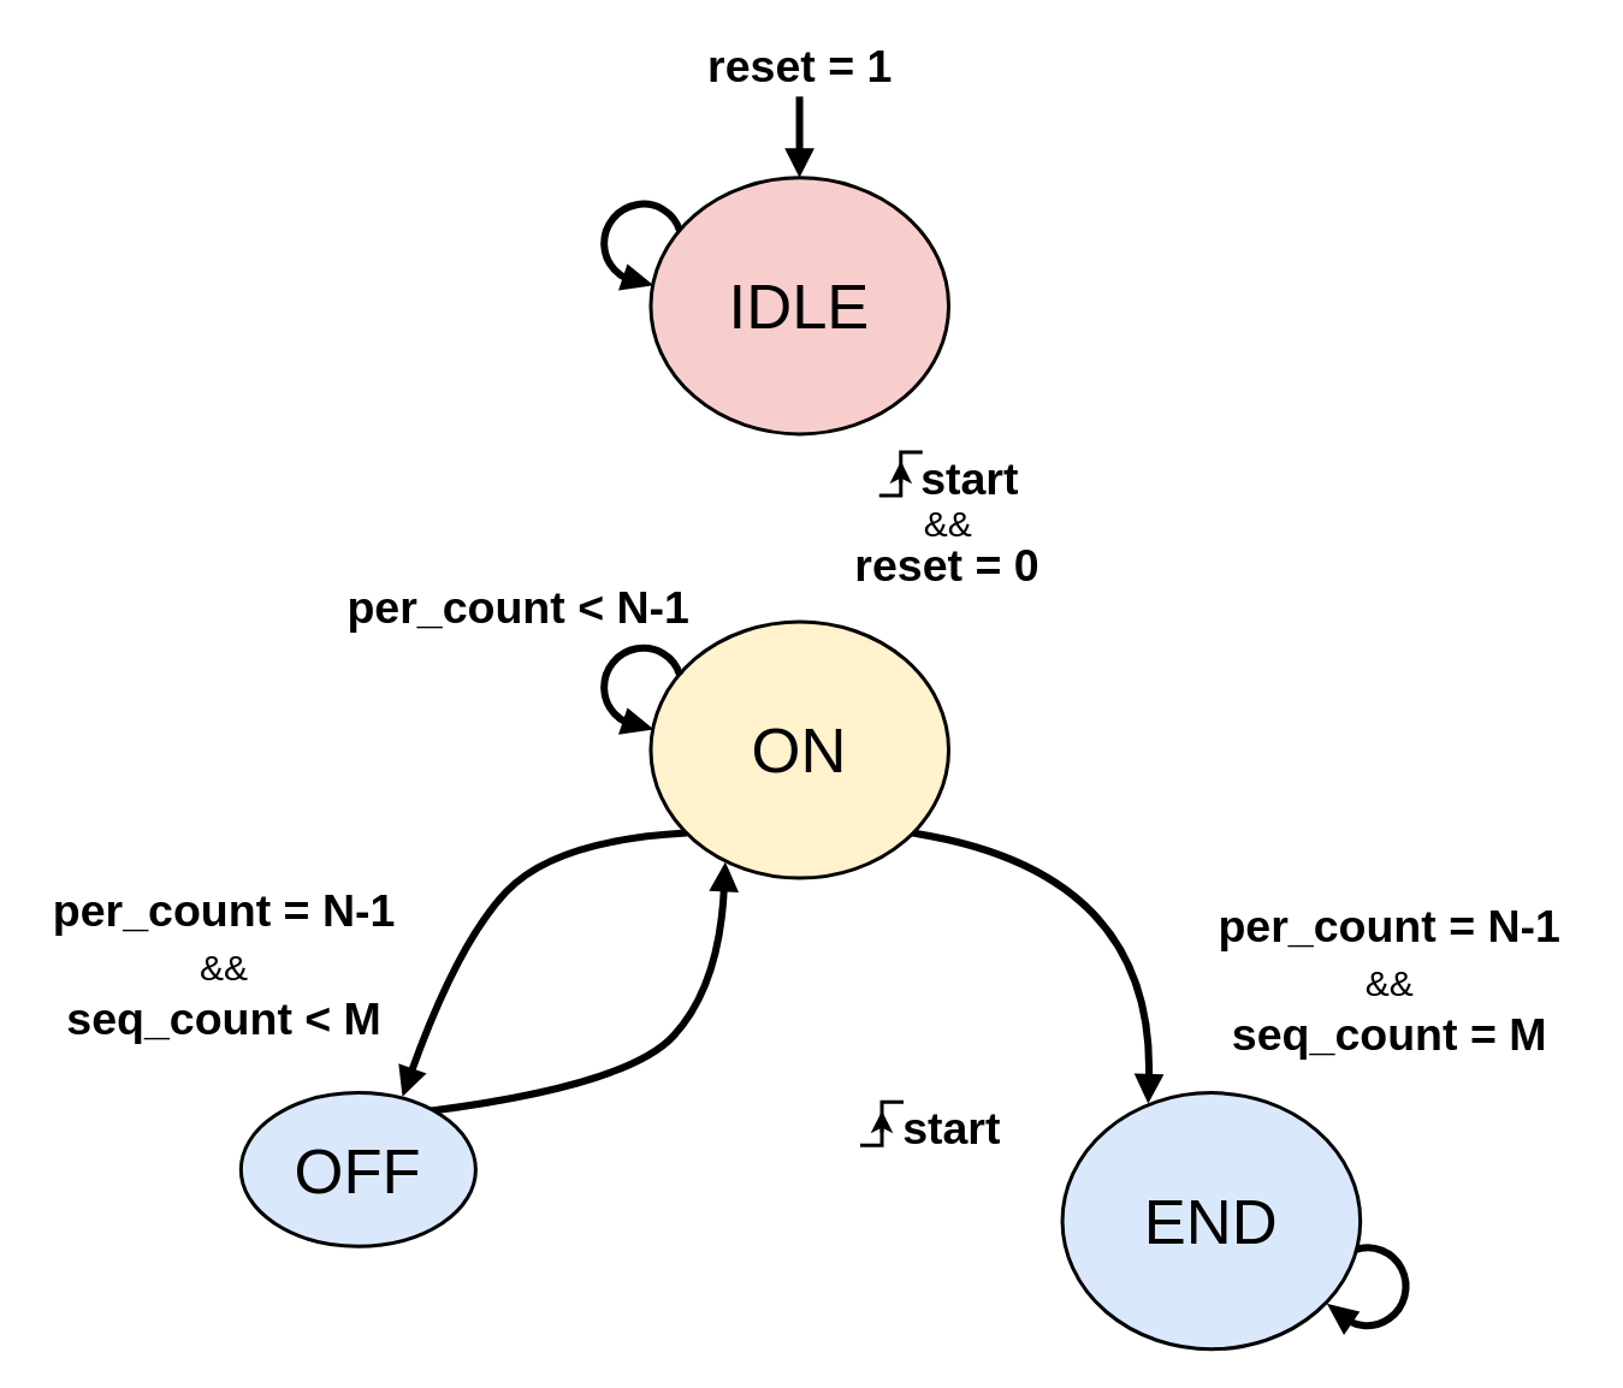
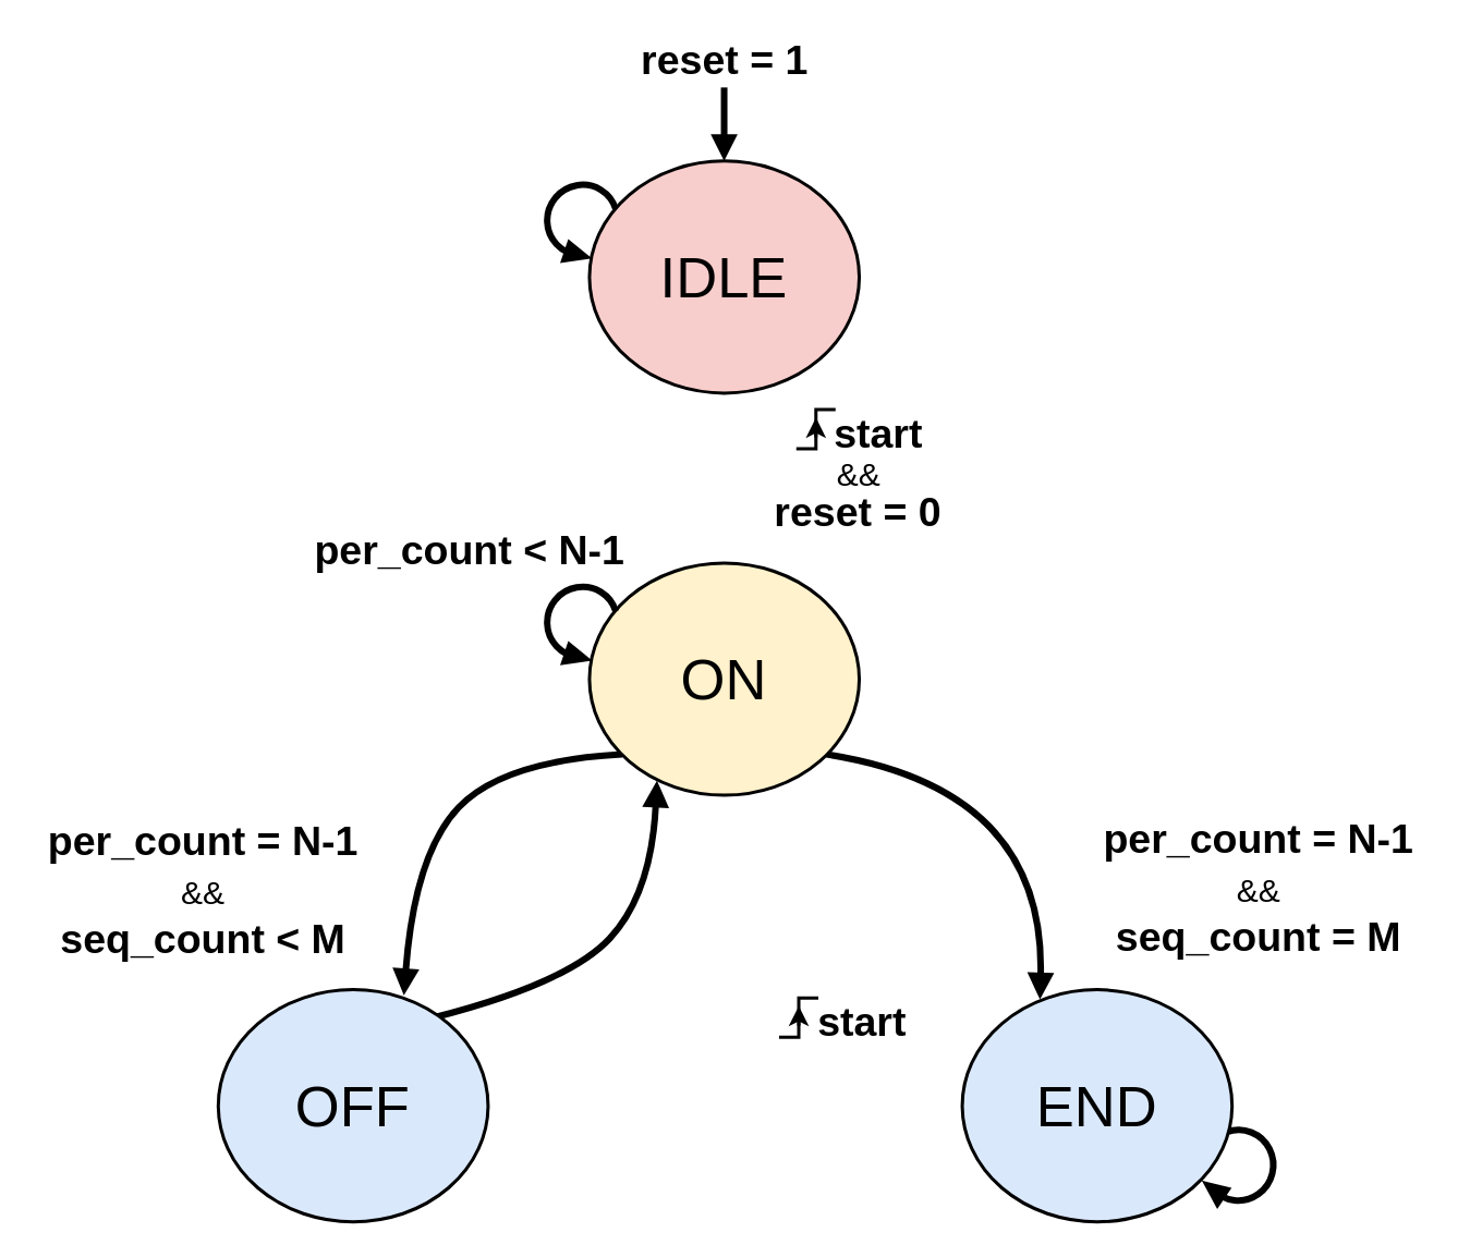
- <mxCell id="14" value="per_count = N-1&lt;br&gt;&lt;span style=&quot;font-weight: normal;&quot;&gt;&lt;font style=&quot;font-size: 20px;&quot;&gt;&amp;amp;&amp;amp;&lt;/font&gt;&lt;br&gt;&lt;/span&gt;seq_count &amp;lt; M" style="text;html=1;strokeColor=none;fillColor=none;align=center;verticalAlign=middle;whiteSpace=wrap;rounded=0;fontSize=25;fontStyle=1" parent="1" vertex="1"><mxGeometry x="20" y="485" width="208" height="95" as="geometry" /></mxCell>
+ <mxCell id="14" value="per_count = N-1&lt;br&gt;&lt;span style=&quot;font-weight: normal;&quot;&gt;&lt;font style=&quot;font-size: 20px;&quot;&gt;&amp;amp;&amp;amp;&lt;/font&gt;&lt;br&gt;&lt;/span&gt;seq_count &amp;lt; M" style="text;html=1;strokeColor=none;fillColor=none;align=center;verticalAlign=middle;whiteSpace=wrap;rounded=0;fontSize=25;fontStyle=1" parent="1" vertex="1"><mxGeometry x="20" y="495" width="208" height="95" as="geometry" /></mxCell>
- <mxCell id="15" value="OFF" style="ellipse;whiteSpace=wrap;html=1;fontSize=35;strokeWidth=2;fillColor=#dae8fc;strokeColor=#000000;" parent="1" vertex="1"><mxGeometry x="133" y="605" width="130" height="85" as="geometry" /></mxCell>
+ <mxCell id="15" value="OFF" style="ellipse;whiteSpace=wrap;html=1;fontSize=35;strokeWidth=2;fillColor=#dae8fc;strokeColor=#000000;" parent="1" vertex="1"><mxGeometry x="133" y="605" width="165" height="142" as="geometry" /></mxCell>
